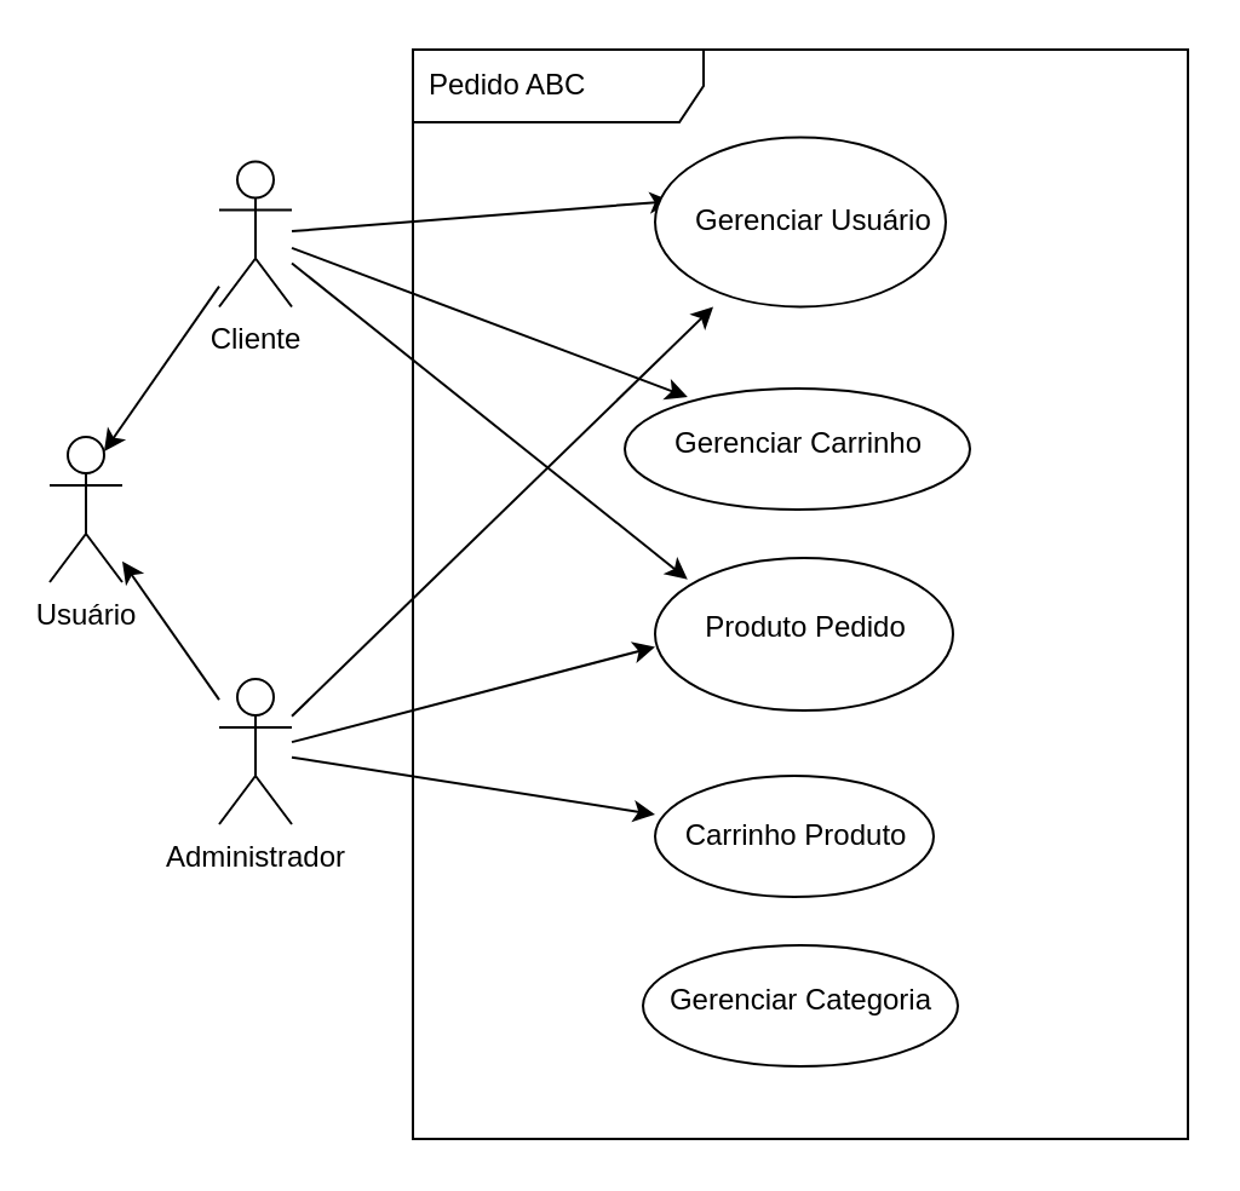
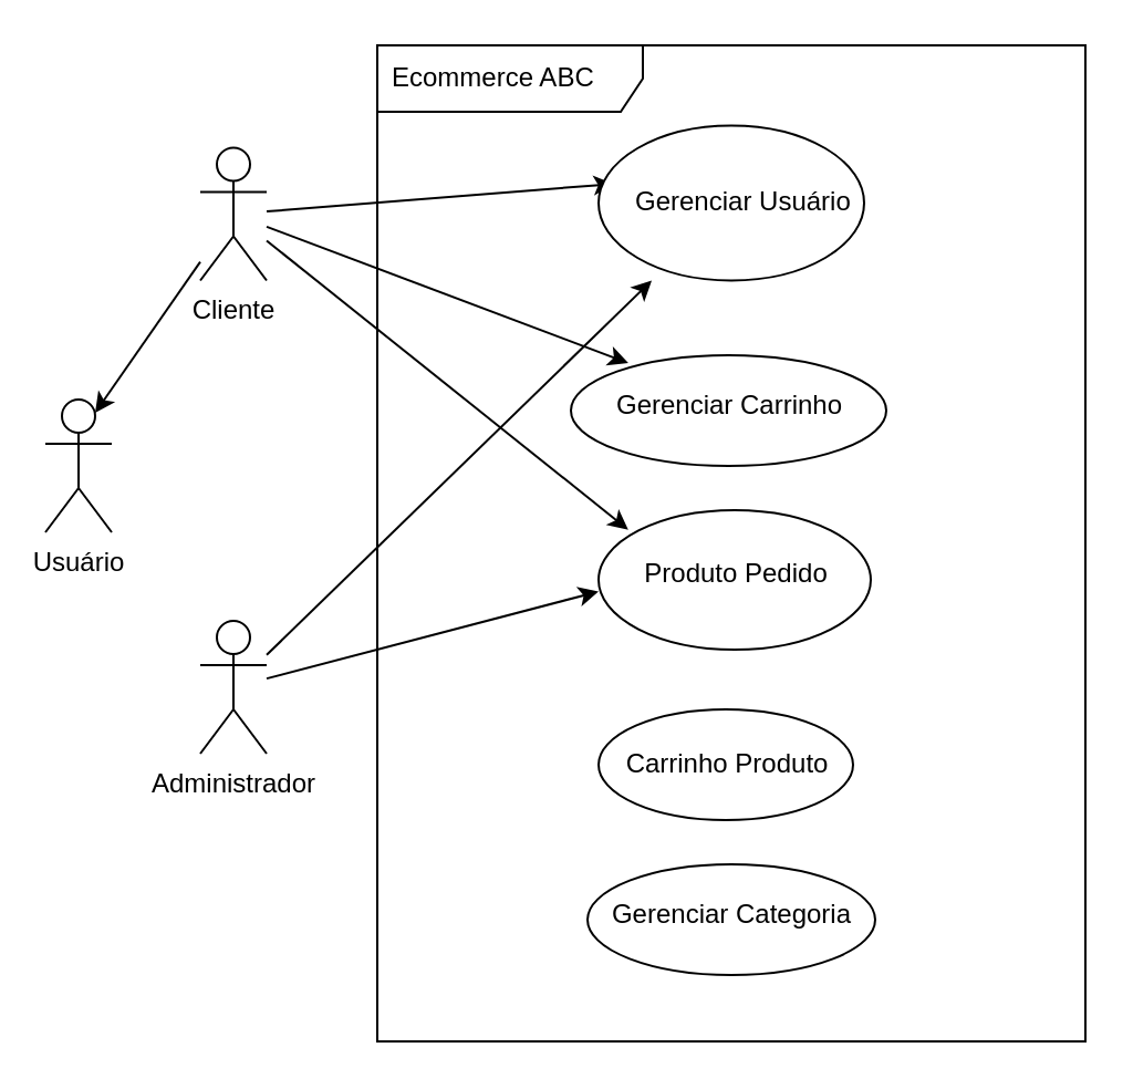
- <mxCell id="2" value="Pedido ABC" style="shape=umlFrame;whiteSpace=wrap;html=1;width=120;height=30;boundedLbl=1;verticalAlign=middle;align=left;spacingLeft=5;" parent="1" vertex="1"><mxGeometry x="170" y="20" width="320" height="450" as="geometry" /></mxCell>
+ <mxCell id="2" value="Ecommerce ABC" style="shape=umlFrame;whiteSpace=wrap;html=1;width=120;height=30;boundedLbl=1;verticalAlign=middle;align=left;spacingLeft=5;" parent="1" vertex="1"><mxGeometry x="170" y="20" width="320" height="450" as="geometry" /></mxCell>
- <mxCell id="11" style="edgeStyle=none;html=1;" parent="1" source="12" target="13" edge="1"><mxGeometry relative="1" as="geometry" /></mxCell>
- <mxCell id="8" style="edgeStyle=none;html=1;" parent="1" source="12" target="14" edge="1"><mxGeometry relative="1" as="geometry" /></mxCell>
